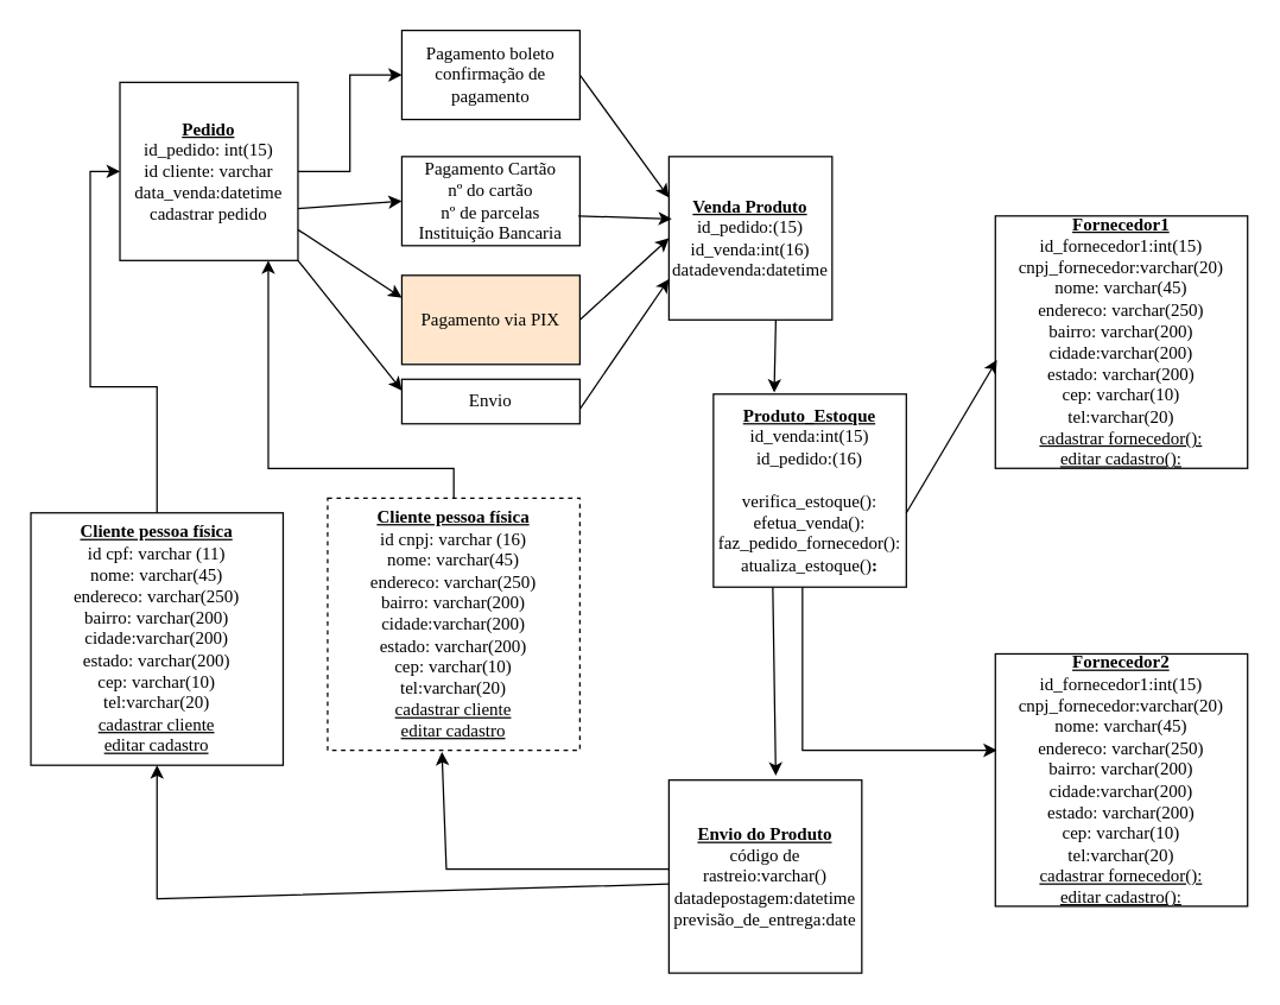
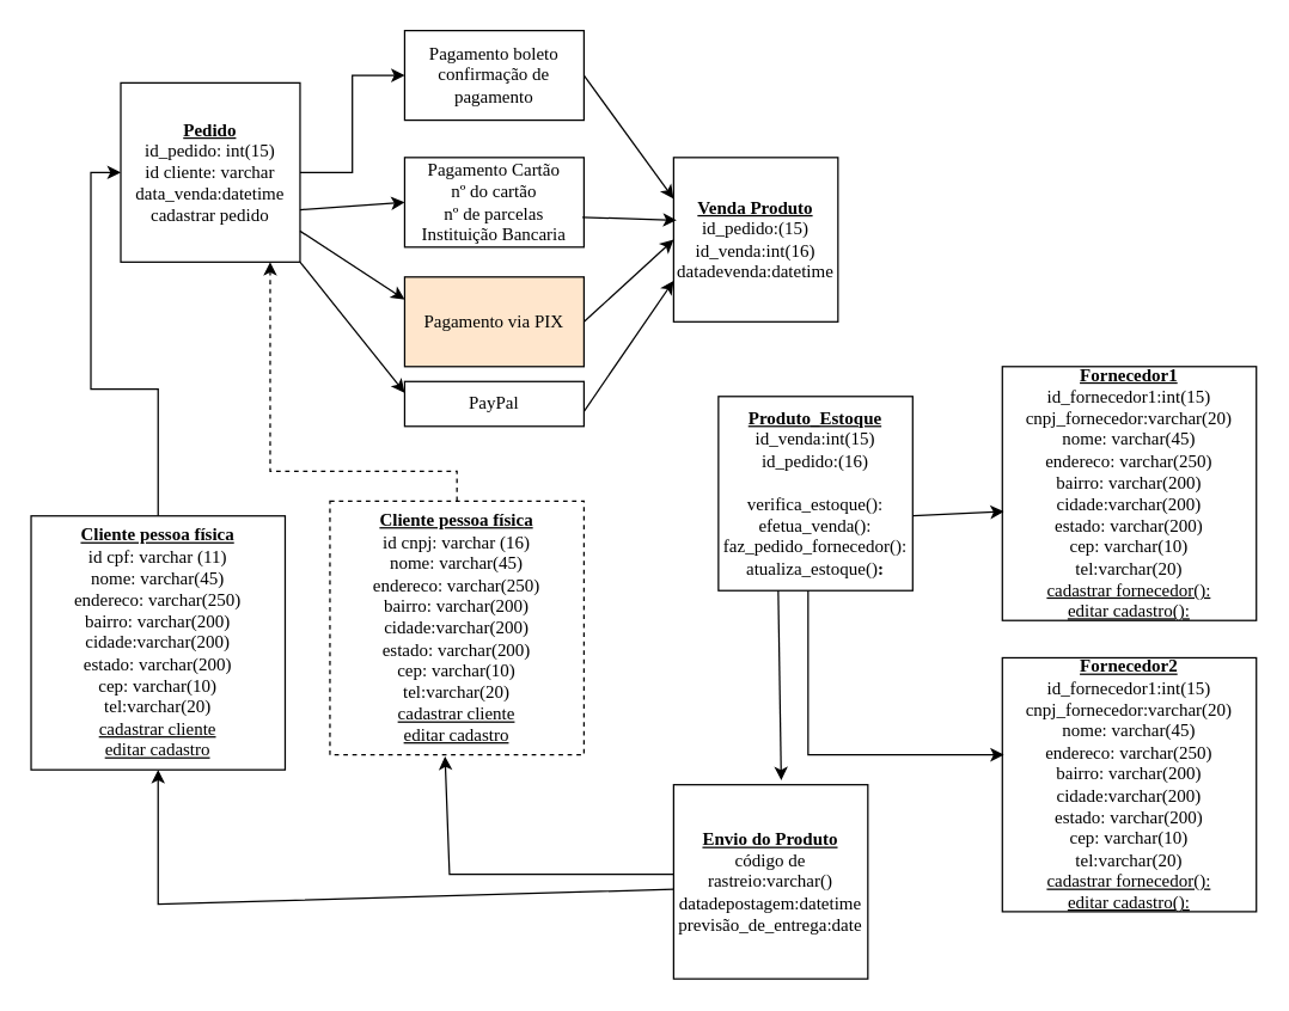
- <mxCell id="23" value="&lt;b&gt;&lt;u&gt;Fornecedor1&lt;/u&gt;&lt;/b&gt;&lt;br&gt;id_fornecedor1:int(15)&lt;br&gt;cnpj_fornecedor:varchar(20)&lt;br&gt;nome: varchar(45)&lt;br&gt;endereco: varchar(250)&lt;br&gt;bairro: varchar(200)&lt;br&gt;cidade:varchar(200)&lt;br&gt;estado: varchar(200)&lt;br&gt;cep: varchar(10)&lt;br&gt;tel:varchar(20)&lt;br&gt;&lt;u&gt;cadastrar fornecedor():&lt;br&gt;editar cadastro():&lt;/u&gt;" style="whiteSpace=wrap;html=1;aspect=fixed;fontFamily=Times New Roman;" parent="1" vertex="1"><mxGeometry x="670" y="145" width="170" height="170" as="geometry" /></mxCell>
+ <mxCell id="23" value="&lt;b&gt;&lt;u&gt;Fornecedor1&lt;/u&gt;&lt;/b&gt;&lt;br&gt;id_fornecedor1:int(15)&lt;br&gt;cnpj_fornecedor:varchar(20)&lt;br&gt;nome: varchar(45)&lt;br&gt;endereco: varchar(250)&lt;br&gt;bairro: varchar(200)&lt;br&gt;cidade:varchar(200)&lt;br&gt;estado: varchar(200)&lt;br&gt;cep: varchar(10)&lt;br&gt;tel:varchar(20)&lt;br&gt;&lt;u&gt;cadastrar fornecedor():&lt;br&gt;editar cadastro():&lt;/u&gt;" style="whiteSpace=wrap;html=1;aspect=fixed;fontFamily=Times New Roman;" parent="1" vertex="1"><mxGeometry x="670" y="245" width="170" height="170" as="geometry" /></mxCell>
- <mxCell id="22" value="" style="endArrow=classic;html=1;rounded=0;fontFamily=Times New Roman;entryX=0.315;entryY=-0.008;entryDx=0;entryDy=0;exitX=0.655;exitY=1;exitDx=0;exitDy=0;exitPerimeter=0;entryPerimeter=0;" parent="1" source="16" target="21" edge="1"><mxGeometry width="50" height="50" relative="1" as="geometry"><mxPoint x="500" y="215" as="sourcePoint" /><mxPoint x="550" y="165" as="targetPoint" /><Array as="points" /></mxGeometry></mxCell>
- <mxCell id="11" value="Envio" style="rounded=0;whiteSpace=wrap;html=1;fontFamily=Times New Roman;" parent="1" vertex="1"><mxGeometry x="270" y="255" width="120" height="30" as="geometry" /></mxCell>
+ <mxCell id="11" value="PayPal" style="rounded=0;whiteSpace=wrap;html=1;fontFamily=Times New Roman;" parent="1" vertex="1"><mxGeometry x="270" y="255" width="120" height="30" as="geometry" /></mxCell>
- <mxCell id="4" style="edgeStyle=orthogonalEdgeStyle;rounded=0;orthogonalLoop=1;jettySize=auto;html=1;fontFamily=Times New Roman;" parent="1" source="5" target="7" edge="1"><mxGeometry relative="1" as="geometry"><mxPoint x="140" y="185" as="targetPoint" /><Array as="points"><mxPoint x="305" y="315" /><mxPoint x="180" y="315" /></Array></mxGeometry></mxCell>
+ <mxCell id="4" style="edgeStyle=orthogonalEdgeStyle;rounded=0;orthogonalLoop=1;jettySize=auto;html=1;fontFamily=Times New Roman;dashed=1;" parent="1" source="5" target="7" edge="1"><mxGeometry relative="1" as="geometry"><mxPoint x="140" y="185" as="targetPoint" /><Array as="points"><mxPoint x="305" y="315" /><mxPoint x="180" y="315" /></Array></mxGeometry></mxCell>
